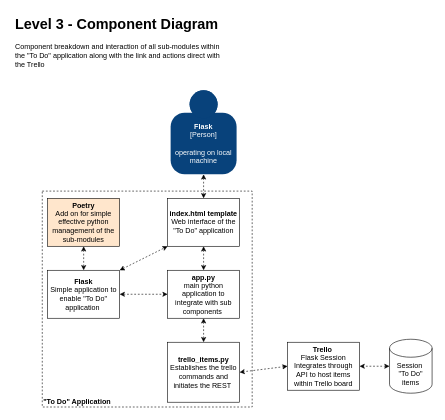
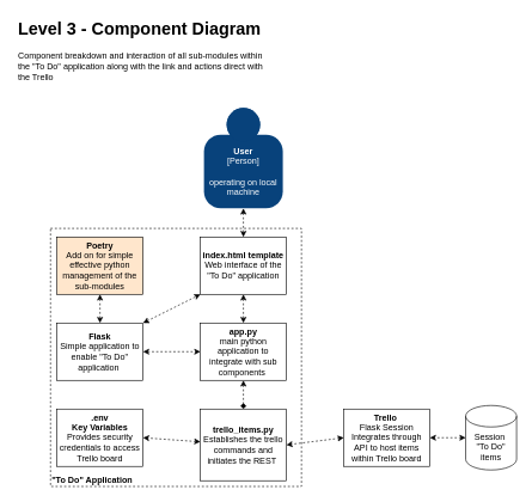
- <mxCell id="12" value="&lt;b&gt;Flask&lt;/b&gt;&lt;div&gt;[Person]&lt;/div&gt;&lt;br&gt;&lt;div&gt;operating on local machine&lt;/div&gt;" style="html=1;dashed=0;whitespace=wrap;fillColor=#08427b;strokeColor=none;fontColor=#ffffff;shape=mxgraph.c4.person;align=center;metaEdit=1;points=[[0.5,0,0],[1,0.5,0],[1,0.75,0],[0.75,1,0],[0.5,1,0],[0.25,1,0],[0,0.75,0],[0,0.5,0]];metaData={&quot;c4Type&quot;:{&quot;editable&quot;:false}};whiteSpace=wrap;" vertex="1" parent="1"><mxGeometry x="284" y="150" width="110.0" height="140" as="geometry" /></mxCell>
+ <mxCell id="12" value="&lt;b&gt;User&lt;/b&gt;&lt;div&gt;[Person]&lt;/div&gt;&lt;br&gt;&lt;div&gt;operating on local machine&lt;/div&gt;" style="html=1;dashed=0;whitespace=wrap;fillColor=#08427b;strokeColor=none;fontColor=#ffffff;shape=mxgraph.c4.person;align=center;metaEdit=1;points=[[0.5,0,0],[1,0.5,0],[1,0.75,0],[0.75,1,0],[0.5,1,0],[0.25,1,0],[0,0.75,0],[0,0.5,0]];metaData={&quot;c4Type&quot;:{&quot;editable&quot;:false}};whiteSpace=wrap;" vertex="1" parent="1"><mxGeometry x="284" y="150" width="110.0" height="140" as="geometry" /></mxCell>
- <mxCell id="17" value="" style="endArrow=classic;startArrow=classic;html=1;dashed=1;exitX=0.5;exitY=1;exitDx=0;exitDy=0;entryX=0.5;entryY=0;entryDx=0;entryDy=0;" edge="1" parent="1" source="4" target="5"><mxGeometry width="50" height="50" relative="1" as="geometry"><mxPoint x="349" y="430" as="sourcePoint" /><mxPoint x="349" y="480" as="targetPoint" /></mxGeometry></mxCell>
+ <mxCell id="17" value="" style="endArrow=diamond;startArrow=classic;html=1;dashed=1;exitX=0.5;exitY=1;exitDx=0;exitDy=0;entryX=0.5;entryY=0;entryDx=0;entryDy=0;" edge="1" parent="1" source="4" target="5"><mxGeometry width="50" height="50" relative="1" as="geometry"><mxPoint x="349" y="430" as="sourcePoint" /><mxPoint x="349" y="480" as="targetPoint" /></mxGeometry></mxCell>
+ <mxCell id="8" value="&lt;b&gt;.env&lt;br&gt;Key Variables&lt;/b&gt;&lt;br&gt;Provides security credentials to access Trello board" style="rounded=0;whiteSpace=wrap;html=1;" vertex="1" parent="1"><mxGeometry x="79" y="570" width="120" height="80" as="geometry" /></mxCell>
+ <mxCell id="18" value="" style="endArrow=classic;startArrow=classic;html=1;dashed=1;entryX=1;entryY=0.5;entryDx=0;entryDy=0;" edge="1" parent="1" source="5" target="8"><mxGeometry width="50" height="50" relative="1" as="geometry"><mxPoint x="429" y="480" as="sourcePoint" /><mxPoint x="339" y="550" as="targetPoint" /></mxGeometry></mxCell>
